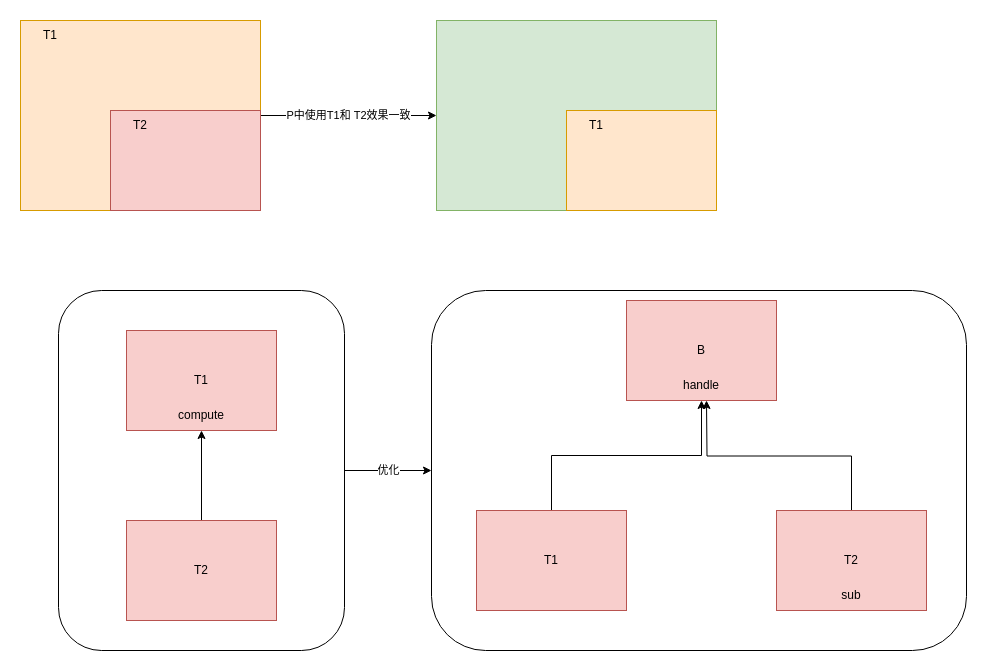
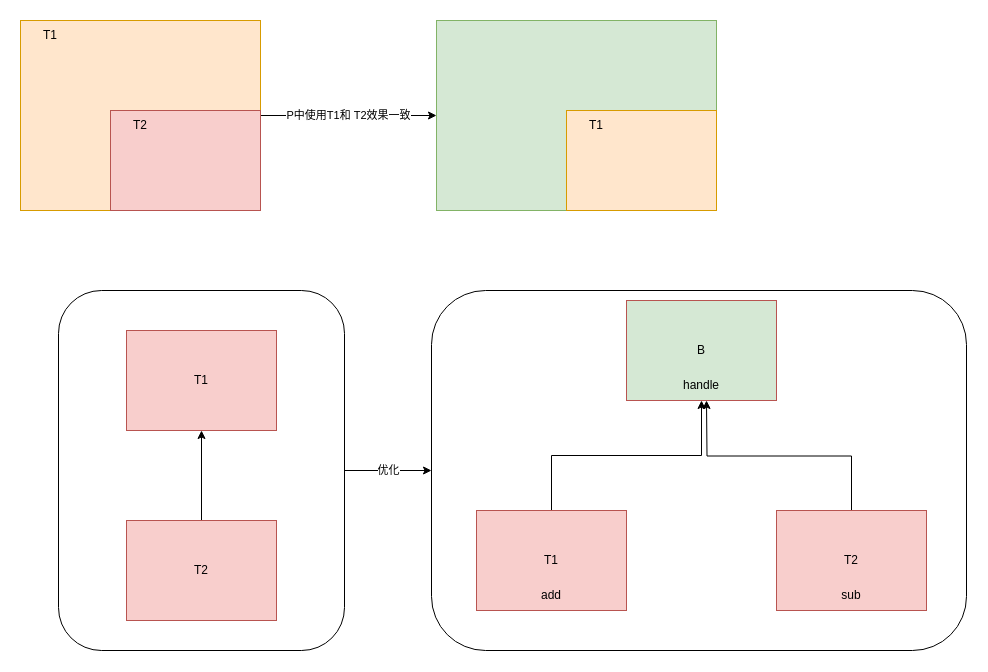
- <mxCell id="21" value="B" style="rounded=0;whiteSpace=wrap;html=1;fillColor=#f8cecc;strokeColor=#b85450;" vertex="1" parent="1"><mxGeometry x="626" y="300" width="150" height="100" as="geometry" /></mxCell>
+ <mxCell id="21" value="B" style="rounded=0;whiteSpace=wrap;html=1;fillColor=#d5e8d4;strokeColor=#b85450;" vertex="1" parent="1"><mxGeometry x="626" y="300" width="150" height="100" as="geometry" /></mxCell>
- <mxCell id="16" value="compute" style="text;html=1;strokeColor=none;fillColor=none;align=center;verticalAlign=middle;whiteSpace=wrap;rounded=0;" vertex="1" parent="1"><mxGeometry x="171" y="400" width="60" height="30" as="geometry" /></mxCell>
+ <mxCell id="23" value="add" style="text;html=1;strokeColor=none;fillColor=none;align=center;verticalAlign=middle;whiteSpace=wrap;rounded=0;" vertex="1" parent="1"><mxGeometry x="521" y="580" width="60" height="30" as="geometry" /></mxCell>
